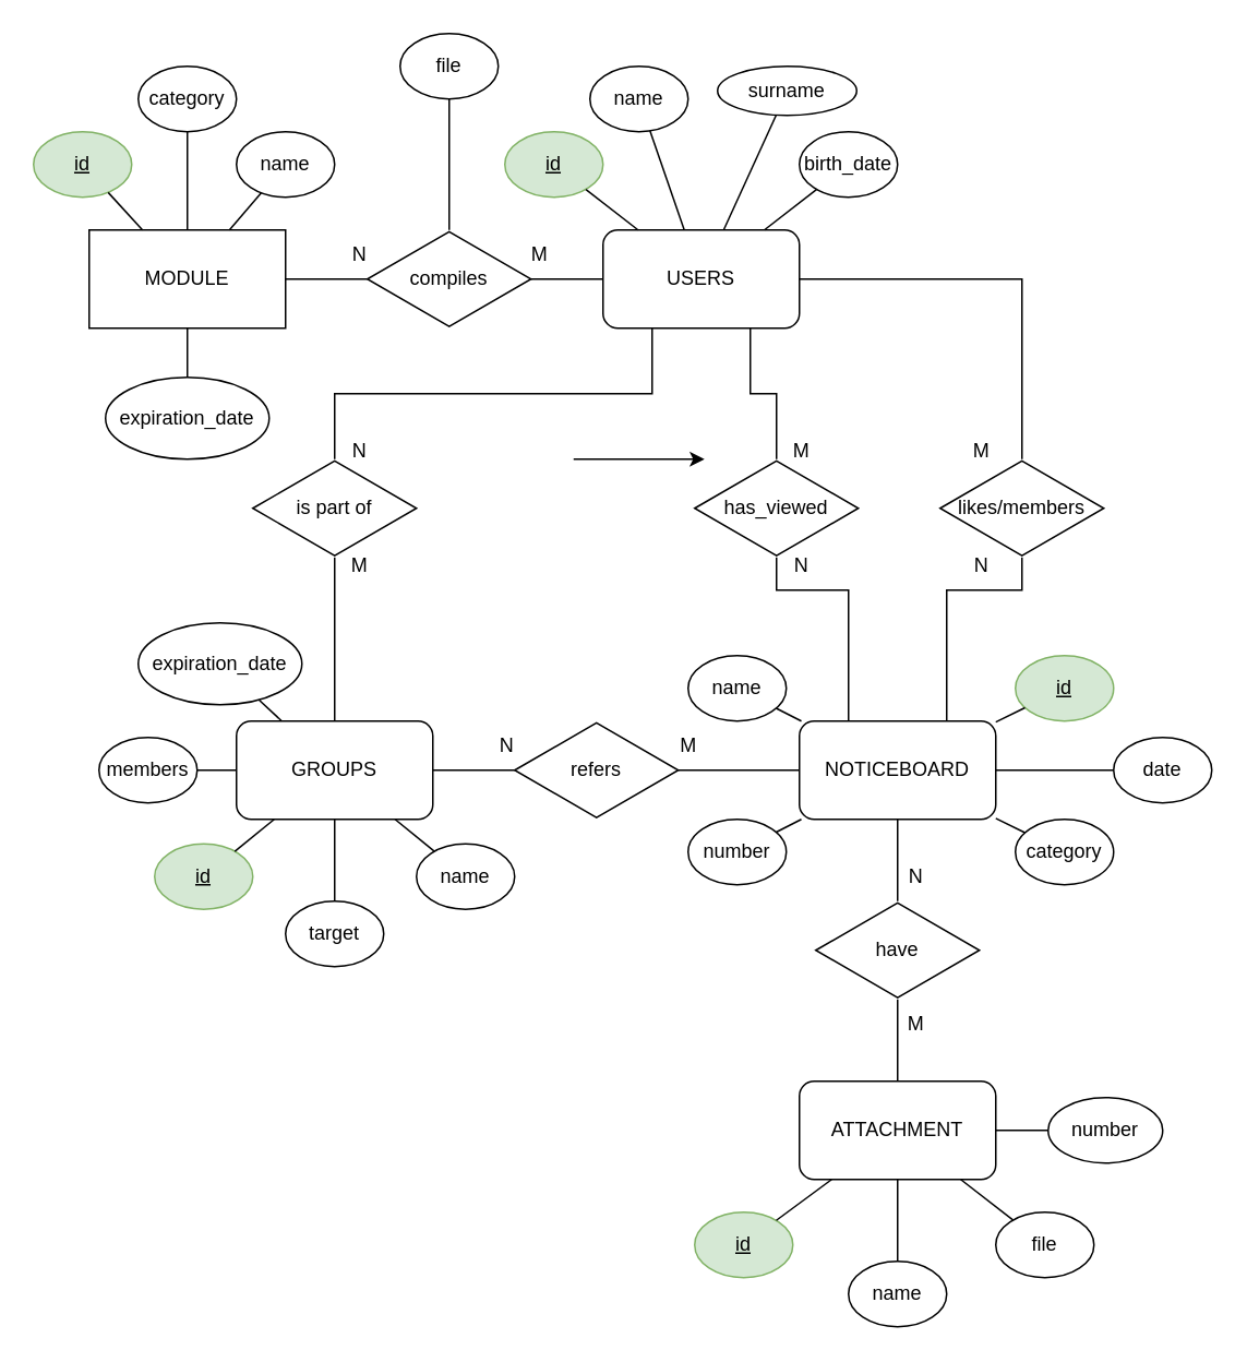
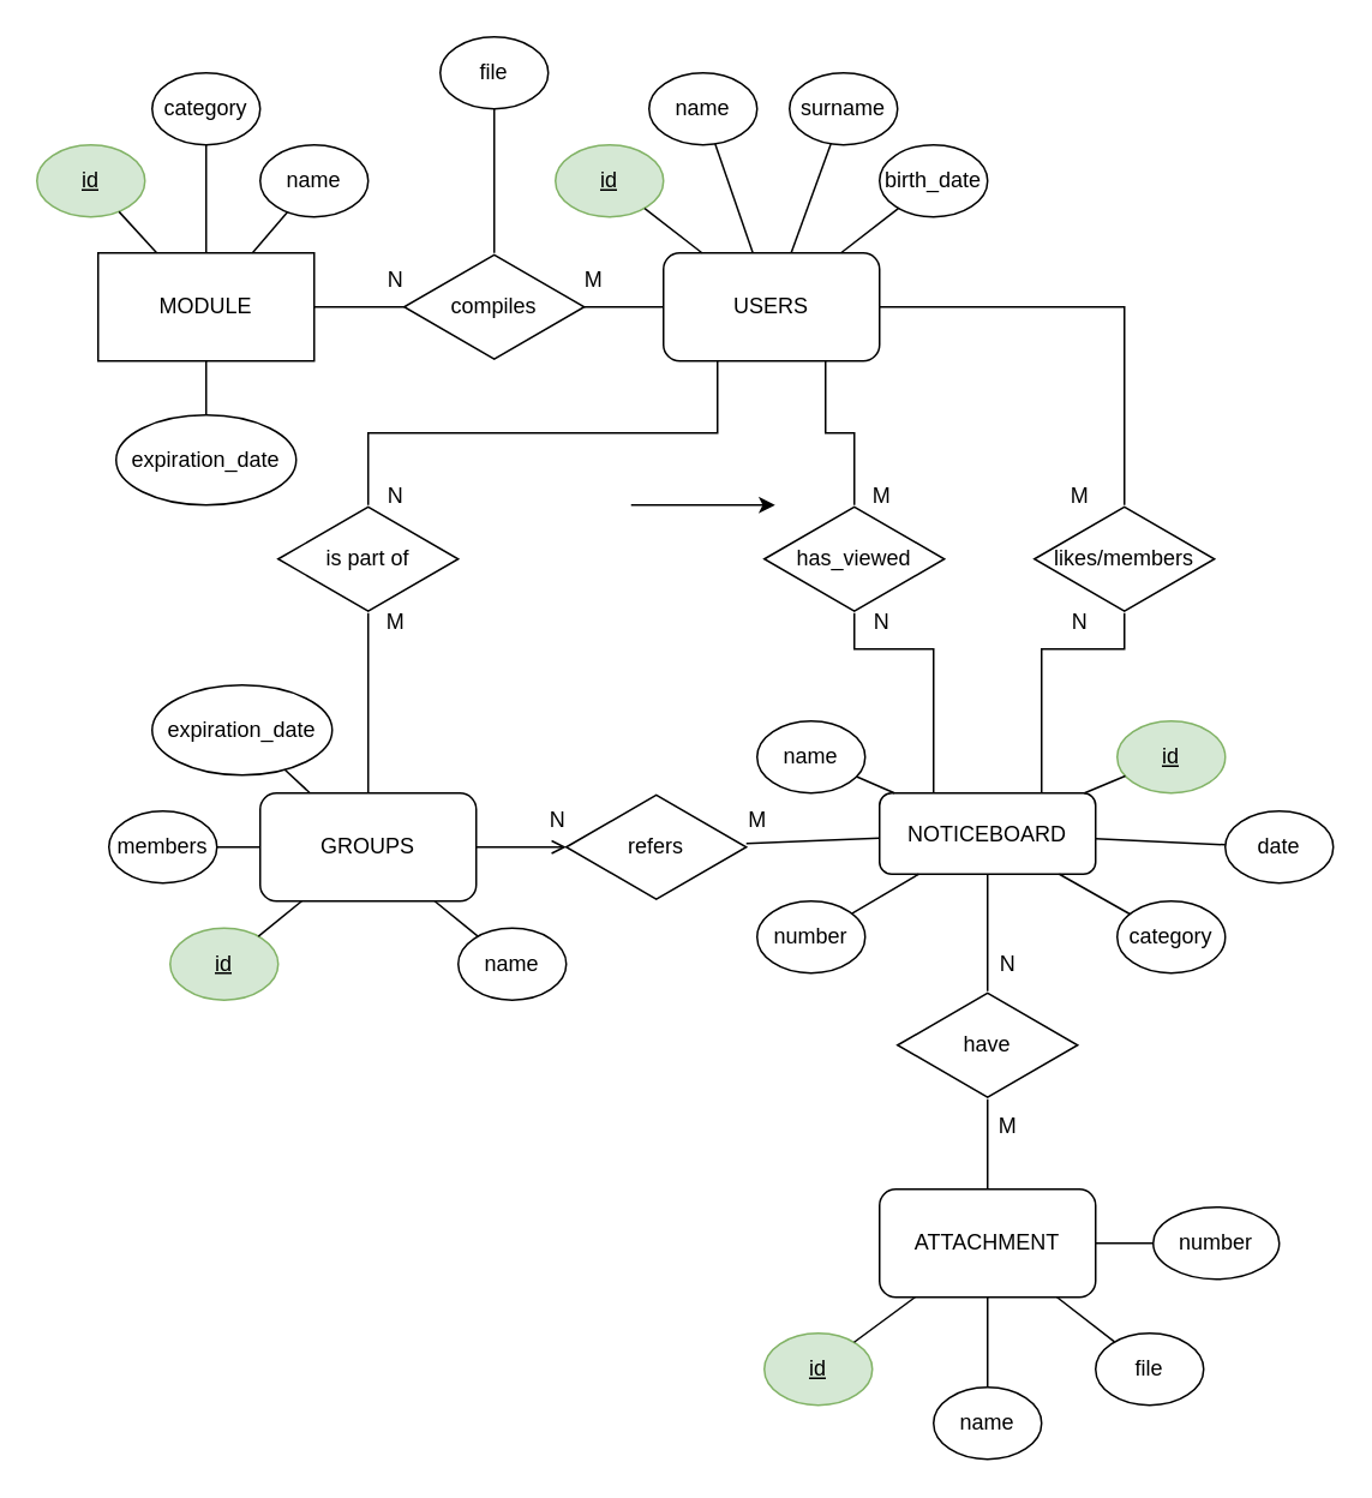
- <mxCell id="35" value="surname" style="ellipse;whiteSpace=wrap;html=1;" parent="1" vertex="1"><mxGeometry x="438" y="40" width="85" height="30" as="geometry" /></mxCell>
+ <mxCell id="35" value="surname" style="ellipse;whiteSpace=wrap;html=1;" parent="1" vertex="1"><mxGeometry x="438" y="40" width="60" height="40" as="geometry" /></mxCell>
- <mxCell id="77" value="" style="endArrow=none;html=1;rounded=0;" parent="1" source="4" target="76" edge="1"><mxGeometry width="50" height="50" relative="1" as="geometry"><mxPoint x="360" y="430" as="sourcePoint" /><mxPoint x="410" y="380" as="targetPoint" /></mxGeometry></mxCell>
+ <mxCell id="77" value="" style="endArrow=open;html=1;rounded=0;" parent="1" source="4" target="76" edge="1"><mxGeometry width="50" height="50" relative="1" as="geometry"><mxPoint x="360" y="430" as="sourcePoint" /><mxPoint x="410" y="380" as="targetPoint" /></mxGeometry></mxCell>
- <mxCell id="5" value="NOTICEBOARD" style="rounded=1;whiteSpace=wrap;html=1;" parent="1" vertex="1"><mxGeometry x="488" y="440" width="120" height="60" as="geometry" /></mxCell>
+ <mxCell id="5" value="NOTICEBOARD" style="rounded=1;whiteSpace=wrap;html=1;" parent="1" vertex="1"><mxGeometry x="488" y="440" width="120" height="45" as="geometry" /></mxCell>
- <mxCell id="49" value="" style="endArrow=none;html=1;rounded=0;" parent="1" source="45" target="4" edge="1"><mxGeometry width="50" height="50" relative="1" as="geometry"><mxPoint x="200" y="470" as="sourcePoint" /><mxPoint x="250" y="420" as="targetPoint" /></mxGeometry></mxCell>
- <mxCell id="45" value="target" style="ellipse;whiteSpace=wrap;html=1;" parent="1" vertex="1"><mxGeometry x="174" y="550" width="60" height="40" as="geometry" /></mxCell>
